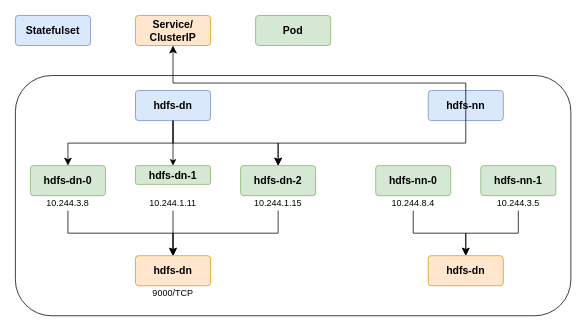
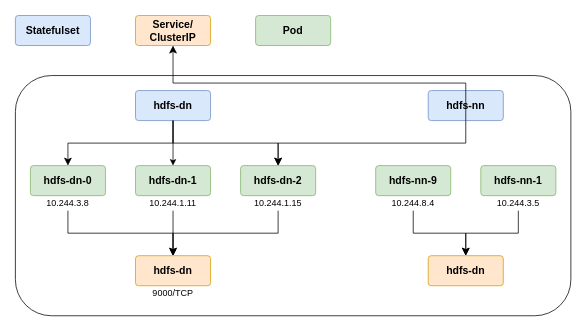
- <mxCell id="8" value="&lt;b&gt;&lt;font style=&quot;font-size: 14px;&quot;&gt;hdfs-dn-1&lt;/font&gt;&lt;/b&gt;" style="rounded=1;arcSize=10;whiteSpace=wrap;html=1;align=center;fillColor=#d5e8d4;strokeColor=#82b366;" vertex="1" parent="1"><mxGeometry x="180" y="220" width="100" height="25" as="geometry" /></mxCell>
+ <mxCell id="8" value="&lt;b&gt;&lt;font style=&quot;font-size: 14px;&quot;&gt;hdfs-dn-1&lt;/font&gt;&lt;/b&gt;" style="rounded=1;arcSize=10;whiteSpace=wrap;html=1;align=center;fillColor=#d5e8d4;strokeColor=#82b366;" vertex="1" parent="1"><mxGeometry x="180" y="220" width="100" height="40" as="geometry" /></mxCell>
- <mxCell id="12" value="&lt;b&gt;&lt;font style=&quot;font-size: 14px;&quot;&gt;hdfs-nn-0&lt;/font&gt;&lt;/b&gt;" style="rounded=1;arcSize=10;whiteSpace=wrap;html=1;align=center;fillColor=#d5e8d4;strokeColor=#82b366;" vertex="1" parent="1"><mxGeometry x="500" y="220" width="100" height="40" as="geometry" /></mxCell>
+ <mxCell id="12" value="&lt;b&gt;&lt;font style=&quot;font-size: 14px;&quot;&gt;hdfs-nn-9&lt;/font&gt;&lt;/b&gt;" style="rounded=1;arcSize=10;whiteSpace=wrap;html=1;align=center;fillColor=#d5e8d4;strokeColor=#82b366;" vertex="1" parent="1"><mxGeometry x="500" y="220" width="100" height="40" as="geometry" /></mxCell>
